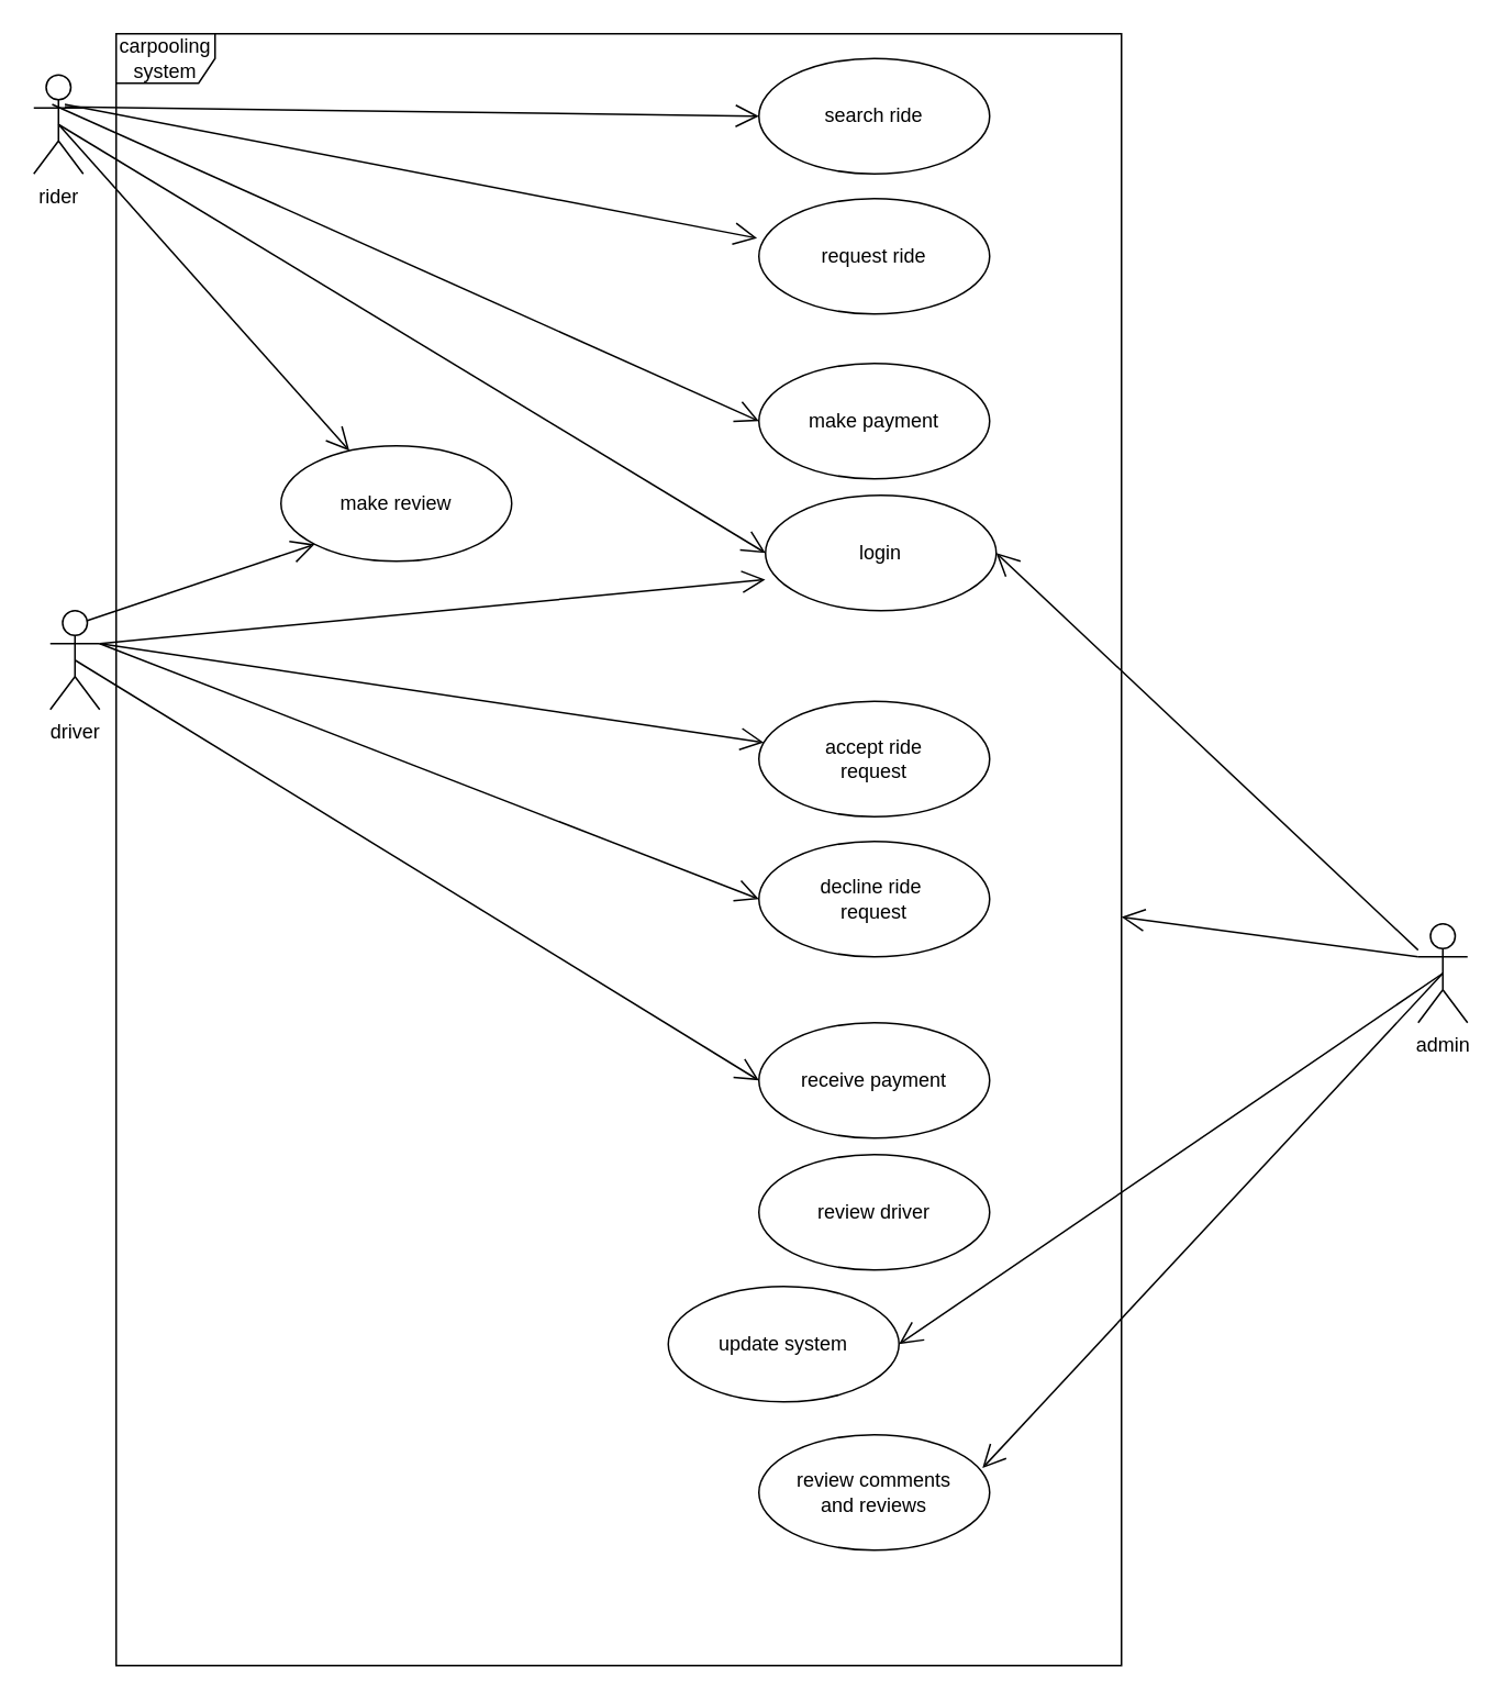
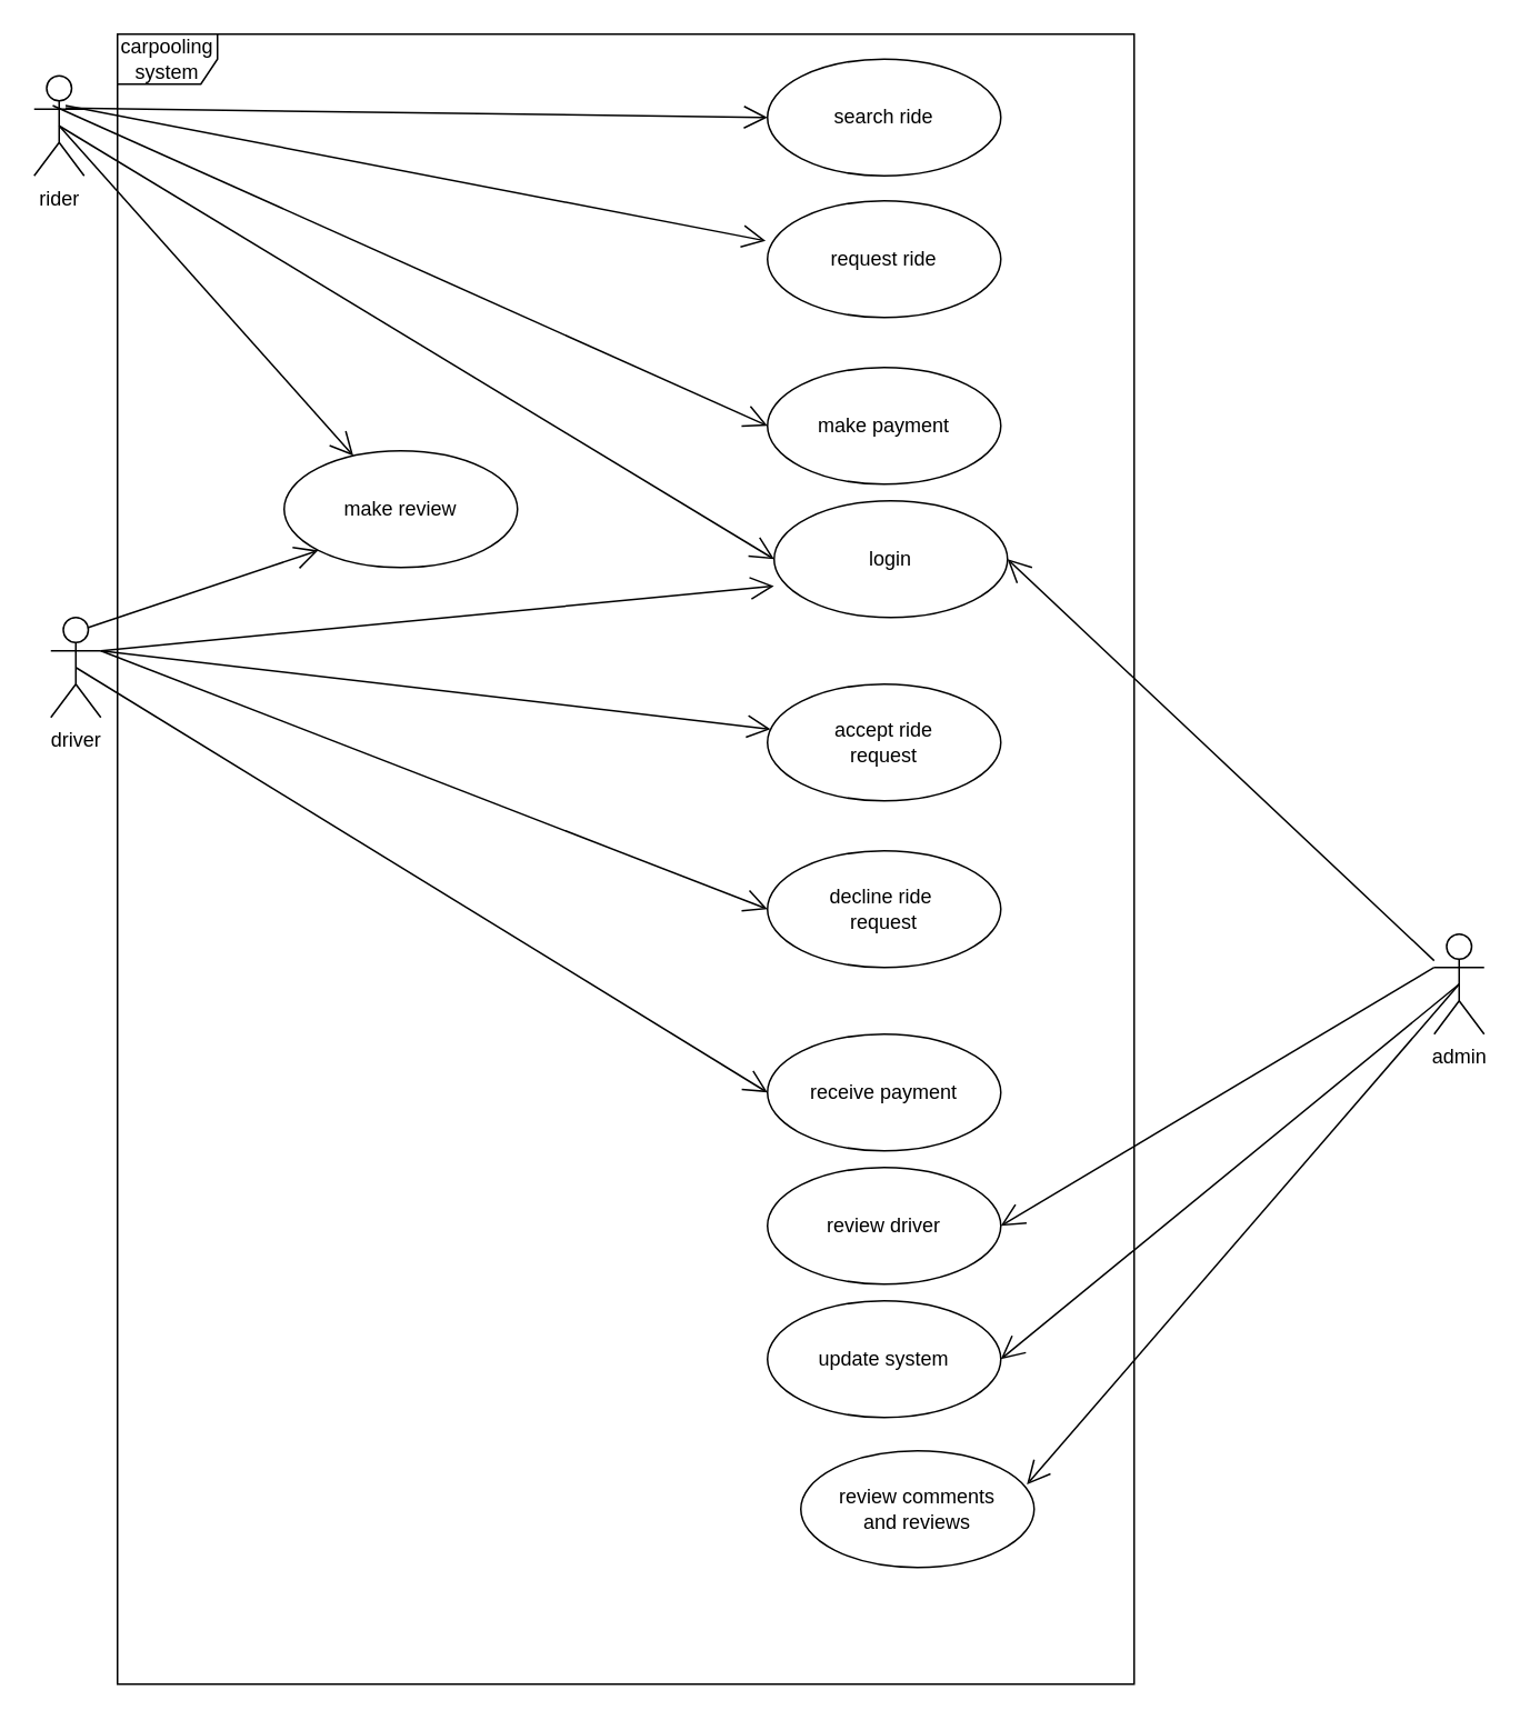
- <mxCell id="15" value="accept ride&lt;div&gt;request&lt;/div&gt;" style="ellipse;whiteSpace=wrap;html=1;" vertex="1" parent="1"><mxGeometry x="460" y="425" width="140" height="70" as="geometry" /></mxCell>
+ <mxCell id="15" value="accept ride&lt;div&gt;request&lt;/div&gt;" style="ellipse;whiteSpace=wrap;html=1;" vertex="1" parent="1"><mxGeometry x="460" y="410" width="140" height="70" as="geometry" /></mxCell>
- <mxCell id="29" value="" style="endArrow=open;endFill=1;endSize=12;html=1;rounded=0;exitX=0;exitY=0.333;exitDx=0;exitDy=0;exitPerimeter=0;" edge="1" parent="1" source="4" target="2"><mxGeometry width="160" relative="1" as="geometry"><mxPoint x="65" y="420" as="sourcePoint" /><mxPoint x="480" y="675" as="targetPoint" /></mxGeometry></mxCell>
+ <mxCell id="29" value="" style="endArrow=open;endFill=1;endSize=12;html=1;rounded=0;exitX=0;exitY=0.333;exitDx=0;exitDy=0;exitPerimeter=0;entryX=1;entryY=0.5;entryDx=0;entryDy=0;" edge="1" parent="1" source="4" target="22"><mxGeometry width="160" relative="1" as="geometry"><mxPoint x="65" y="420" as="sourcePoint" /><mxPoint x="480" y="675" as="targetPoint" /></mxGeometry></mxCell>
- <mxCell id="23" value="update system" style="ellipse;whiteSpace=wrap;html=1;" vertex="1" parent="1"><mxGeometry x="405" y="780" width="140" height="70" as="geometry" /></mxCell>
+ <mxCell id="23" value="update system" style="ellipse;whiteSpace=wrap;html=1;" vertex="1" parent="1"><mxGeometry x="460" y="780" width="140" height="70" as="geometry" /></mxCell>
- <mxCell id="24" value="review comments&lt;br&gt;and reviews" style="ellipse;whiteSpace=wrap;html=1;" vertex="1" parent="1"><mxGeometry x="460" y="870" width="140" height="70" as="geometry" /></mxCell>
+ <mxCell id="24" value="review comments&lt;br&gt;and reviews" style="ellipse;whiteSpace=wrap;html=1;" vertex="1" parent="1"><mxGeometry x="480" y="870" width="140" height="70" as="geometry" /></mxCell>
